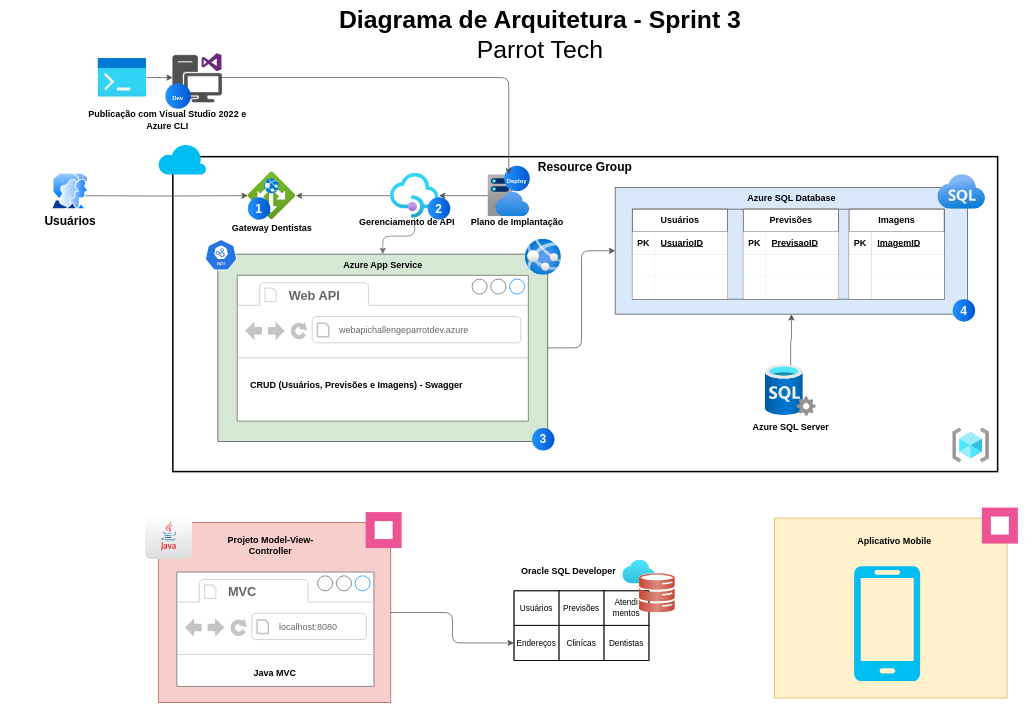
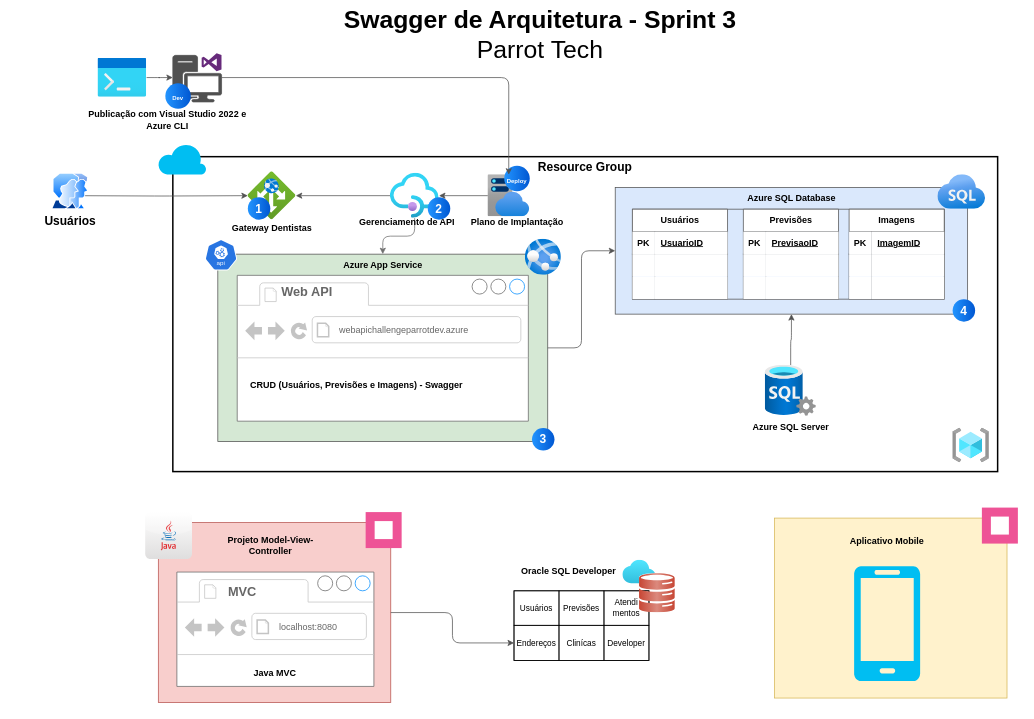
- <mxCell id="70" value="&lt;font style=&quot;font-size: 33px;&quot;&gt;&lt;b&gt;Diagrama de Arquitetura - Sprint 3&lt;/b&gt;&lt;/font&gt;&lt;div&gt;&lt;font style=&quot;font-size: 33px;&quot;&gt;Parrot Tech&lt;/font&gt;&lt;/div&gt;" style="text;html=1;align=center;verticalAlign=middle;whiteSpace=wrap;rounded=0;" vertex="1" parent="1"><mxGeometry x="420" y="20" width="600" height="50" as="geometry" /></mxCell>
+ <mxCell id="70" value="&lt;font style=&quot;font-size: 33px;&quot;&gt;&lt;b&gt;Swagger de Arquitetura - Sprint 3&lt;/b&gt;&lt;/font&gt;&lt;div&gt;&lt;font style=&quot;font-size: 33px;&quot;&gt;Parrot Tech&lt;/font&gt;&lt;/div&gt;" style="text;html=1;align=center;verticalAlign=middle;whiteSpace=wrap;rounded=0;" vertex="1" parent="1"><mxGeometry x="420" y="20" width="600" height="50" as="geometry" /></mxCell>
- <mxCell id="42" value="Web API" style="strokeWidth=1;shadow=0;align=center;html=1;shape=mxgraph.mockup.containers.anchor;fontSize=17;fontColor=#666666;align=left;whiteSpace=wrap;fontStyle=1;strokeColor=light-dark(#525252, #707070);" vertex="1" parent="41"><mxGeometry x="67" y="15" width="75" height="25" as="geometry" /></mxCell>
+ <mxCell id="42" value="Web API" style="strokeWidth=1;shadow=0;align=center;html=1;shape=mxgraph.mockup.containers.anchor;fontSize=17;fontColor=#666666;align=left;whiteSpace=wrap;fontStyle=1;strokeColor=light-dark(#525252, #707070);" vertex="1" parent="41"><mxGeometry x="57" y="10" width="75" height="25" as="geometry" /></mxCell>
- <mxCell id="92" value="&lt;b&gt;Aplicativo Mobile&lt;/b&gt;" style="text;html=1;align=center;verticalAlign=middle;whiteSpace=wrap;rounded=0;strokeColor=none;" vertex="1" parent="88"><mxGeometry x="105" y="30" width="145" height="30" as="geometry" /></mxCell>
+ <mxCell id="92" value="&lt;b&gt;Aplicativo Mobile&lt;/b&gt;" style="text;html=1;align=center;verticalAlign=middle;whiteSpace=wrap;rounded=0;strokeColor=none;" vertex="1" parent="88"><mxGeometry x="95.0" y="30" width="145" height="30" as="geometry" /></mxCell>
- <mxCell id="105" value="Dentistas" style="connectable=0;recursiveResize=0;strokeColor=inherit;fillColor=none;align=center;whiteSpace=wrap;html=1;fontFamily=Helvetica;fontSize=11;fontColor=default;labelBackgroundColor=default;" vertex="1" parent="102"><mxGeometry x="120" width="60" height="47" as="geometry"><mxRectangle width="60" height="47" as="alternateBounds" /></mxGeometry></mxCell>
+ <mxCell id="105" value="Developer" style="connectable=0;recursiveResize=0;strokeColor=inherit;fillColor=none;align=center;whiteSpace=wrap;html=1;fontFamily=Helvetica;fontSize=11;fontColor=default;labelBackgroundColor=default;" vertex="1" parent="102"><mxGeometry x="120" width="60" height="47" as="geometry"><mxRectangle width="60" height="47" as="alternateBounds" /></mxGeometry></mxCell>
